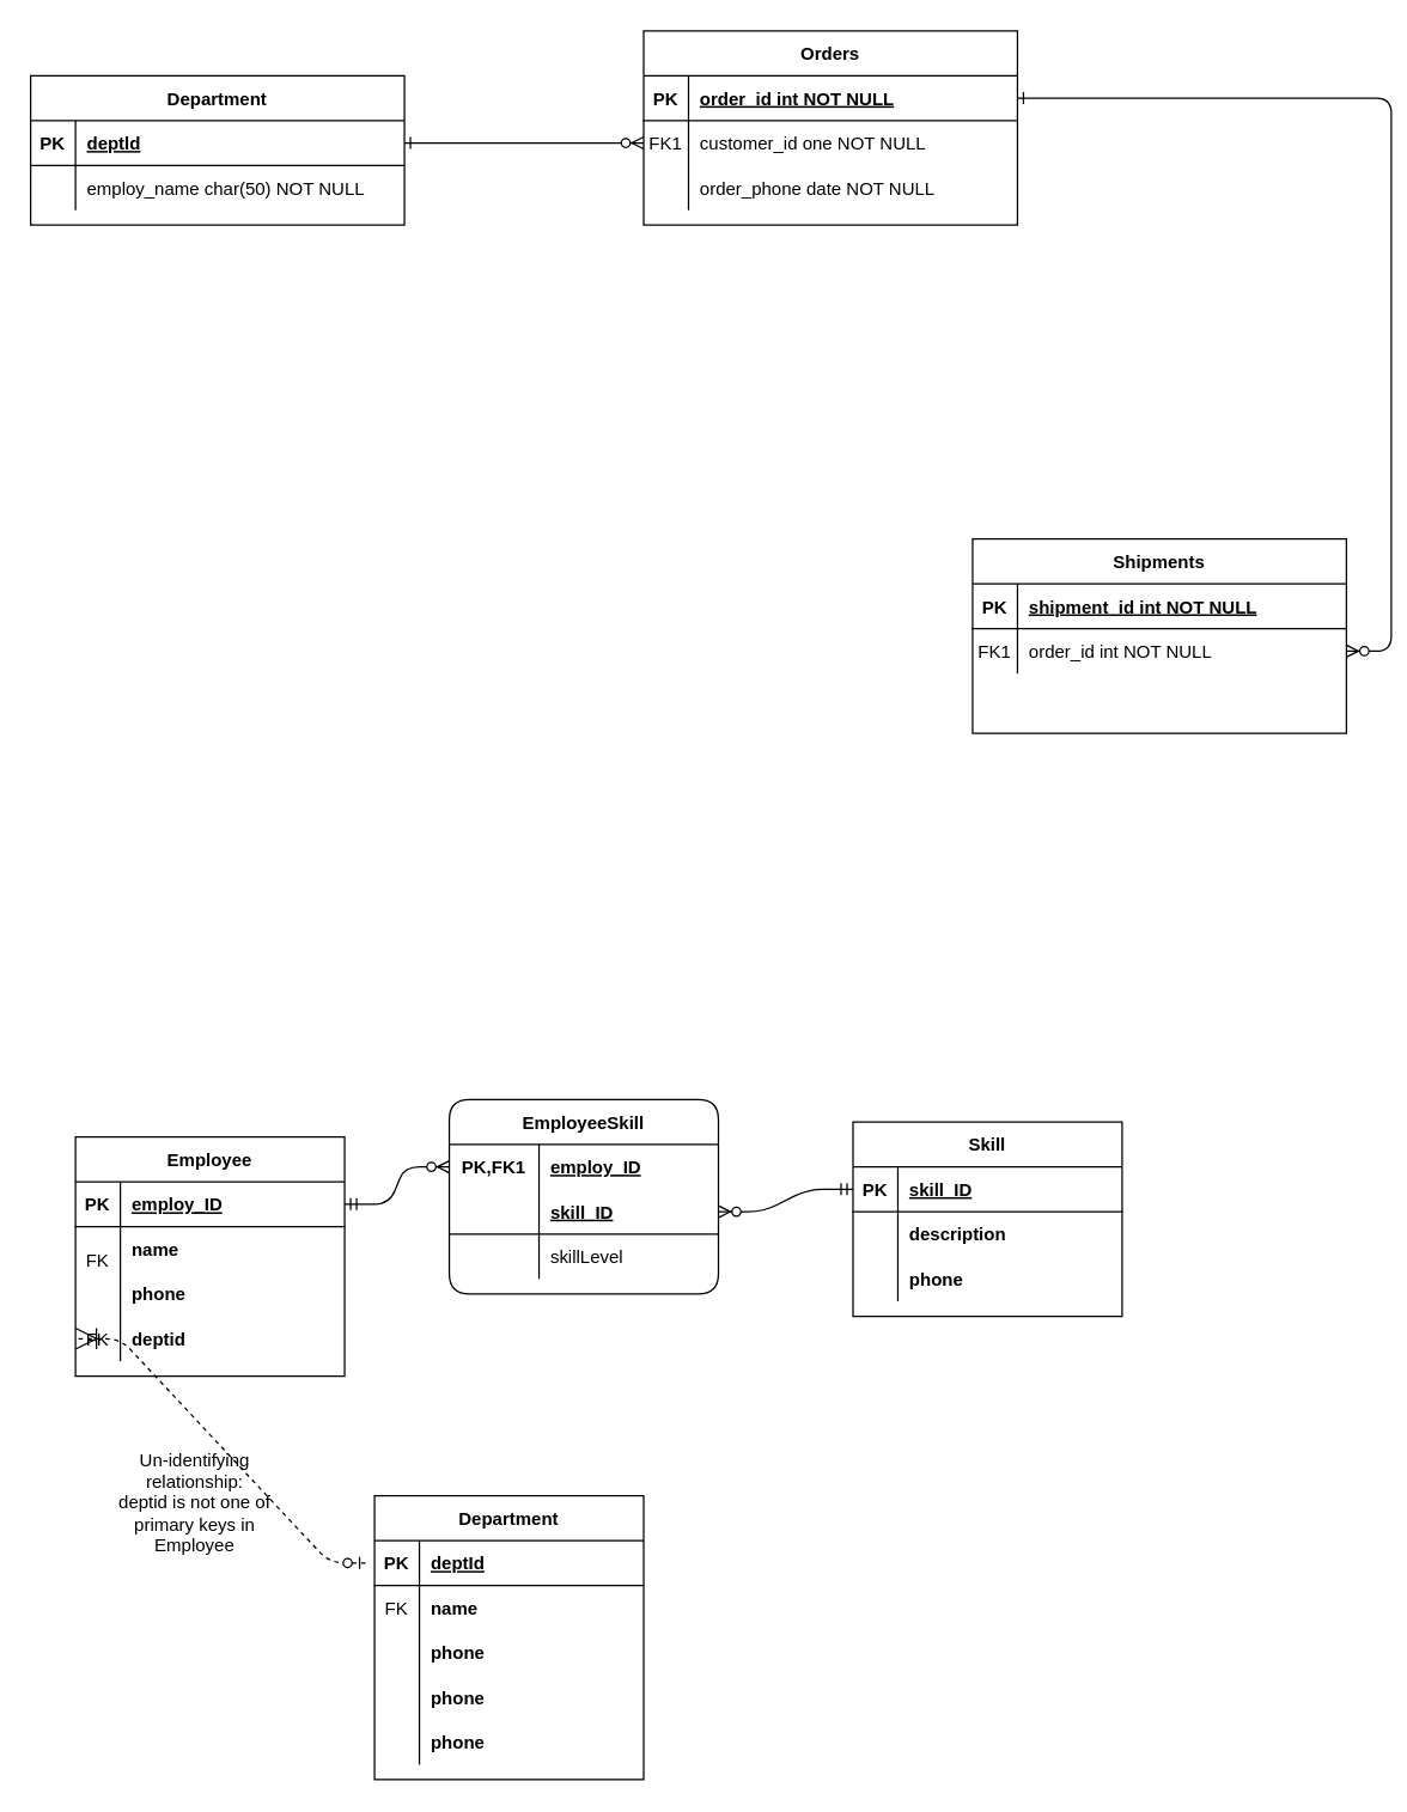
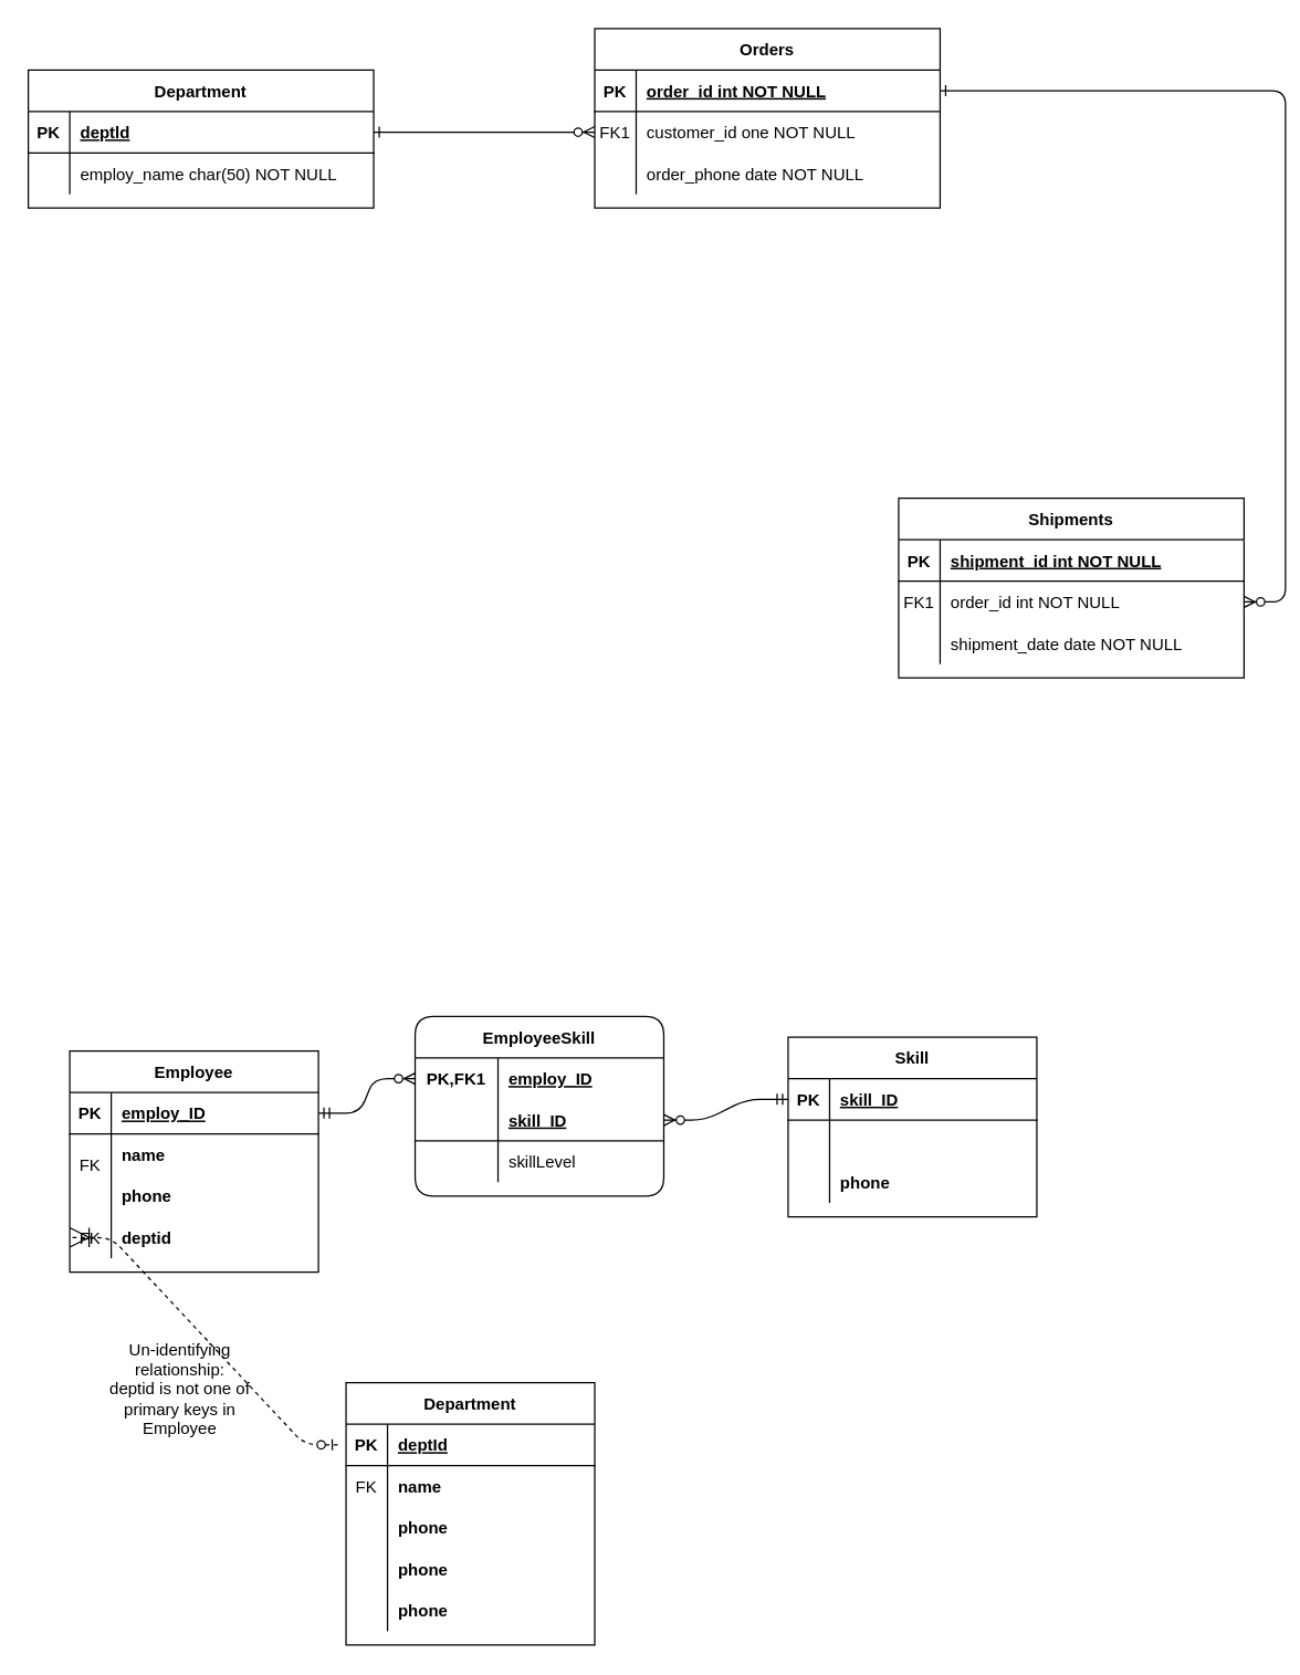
+ <mxCell id="30" value="shipment_date date NOT NULL" style="shape=partialRectangle;overflow=hidden;connectable=0;fillColor=none;top=0;left=0;bottom=0;right=0;align=left;spacingLeft=6;" parent="28" vertex="1"><mxGeometry x="30" width="220" height="30" as="geometry" /></mxCell>
- <mxCell id="76" value="description" style="shape=partialRectangle;connectable=0;fillColor=none;top=0;left=0;bottom=0;right=0;align=left;spacingLeft=6;overflow=hidden;fontStyle=1" vertex="1" parent="74"><mxGeometry x="30" width="150" height="30" as="geometry" /></mxCell>
